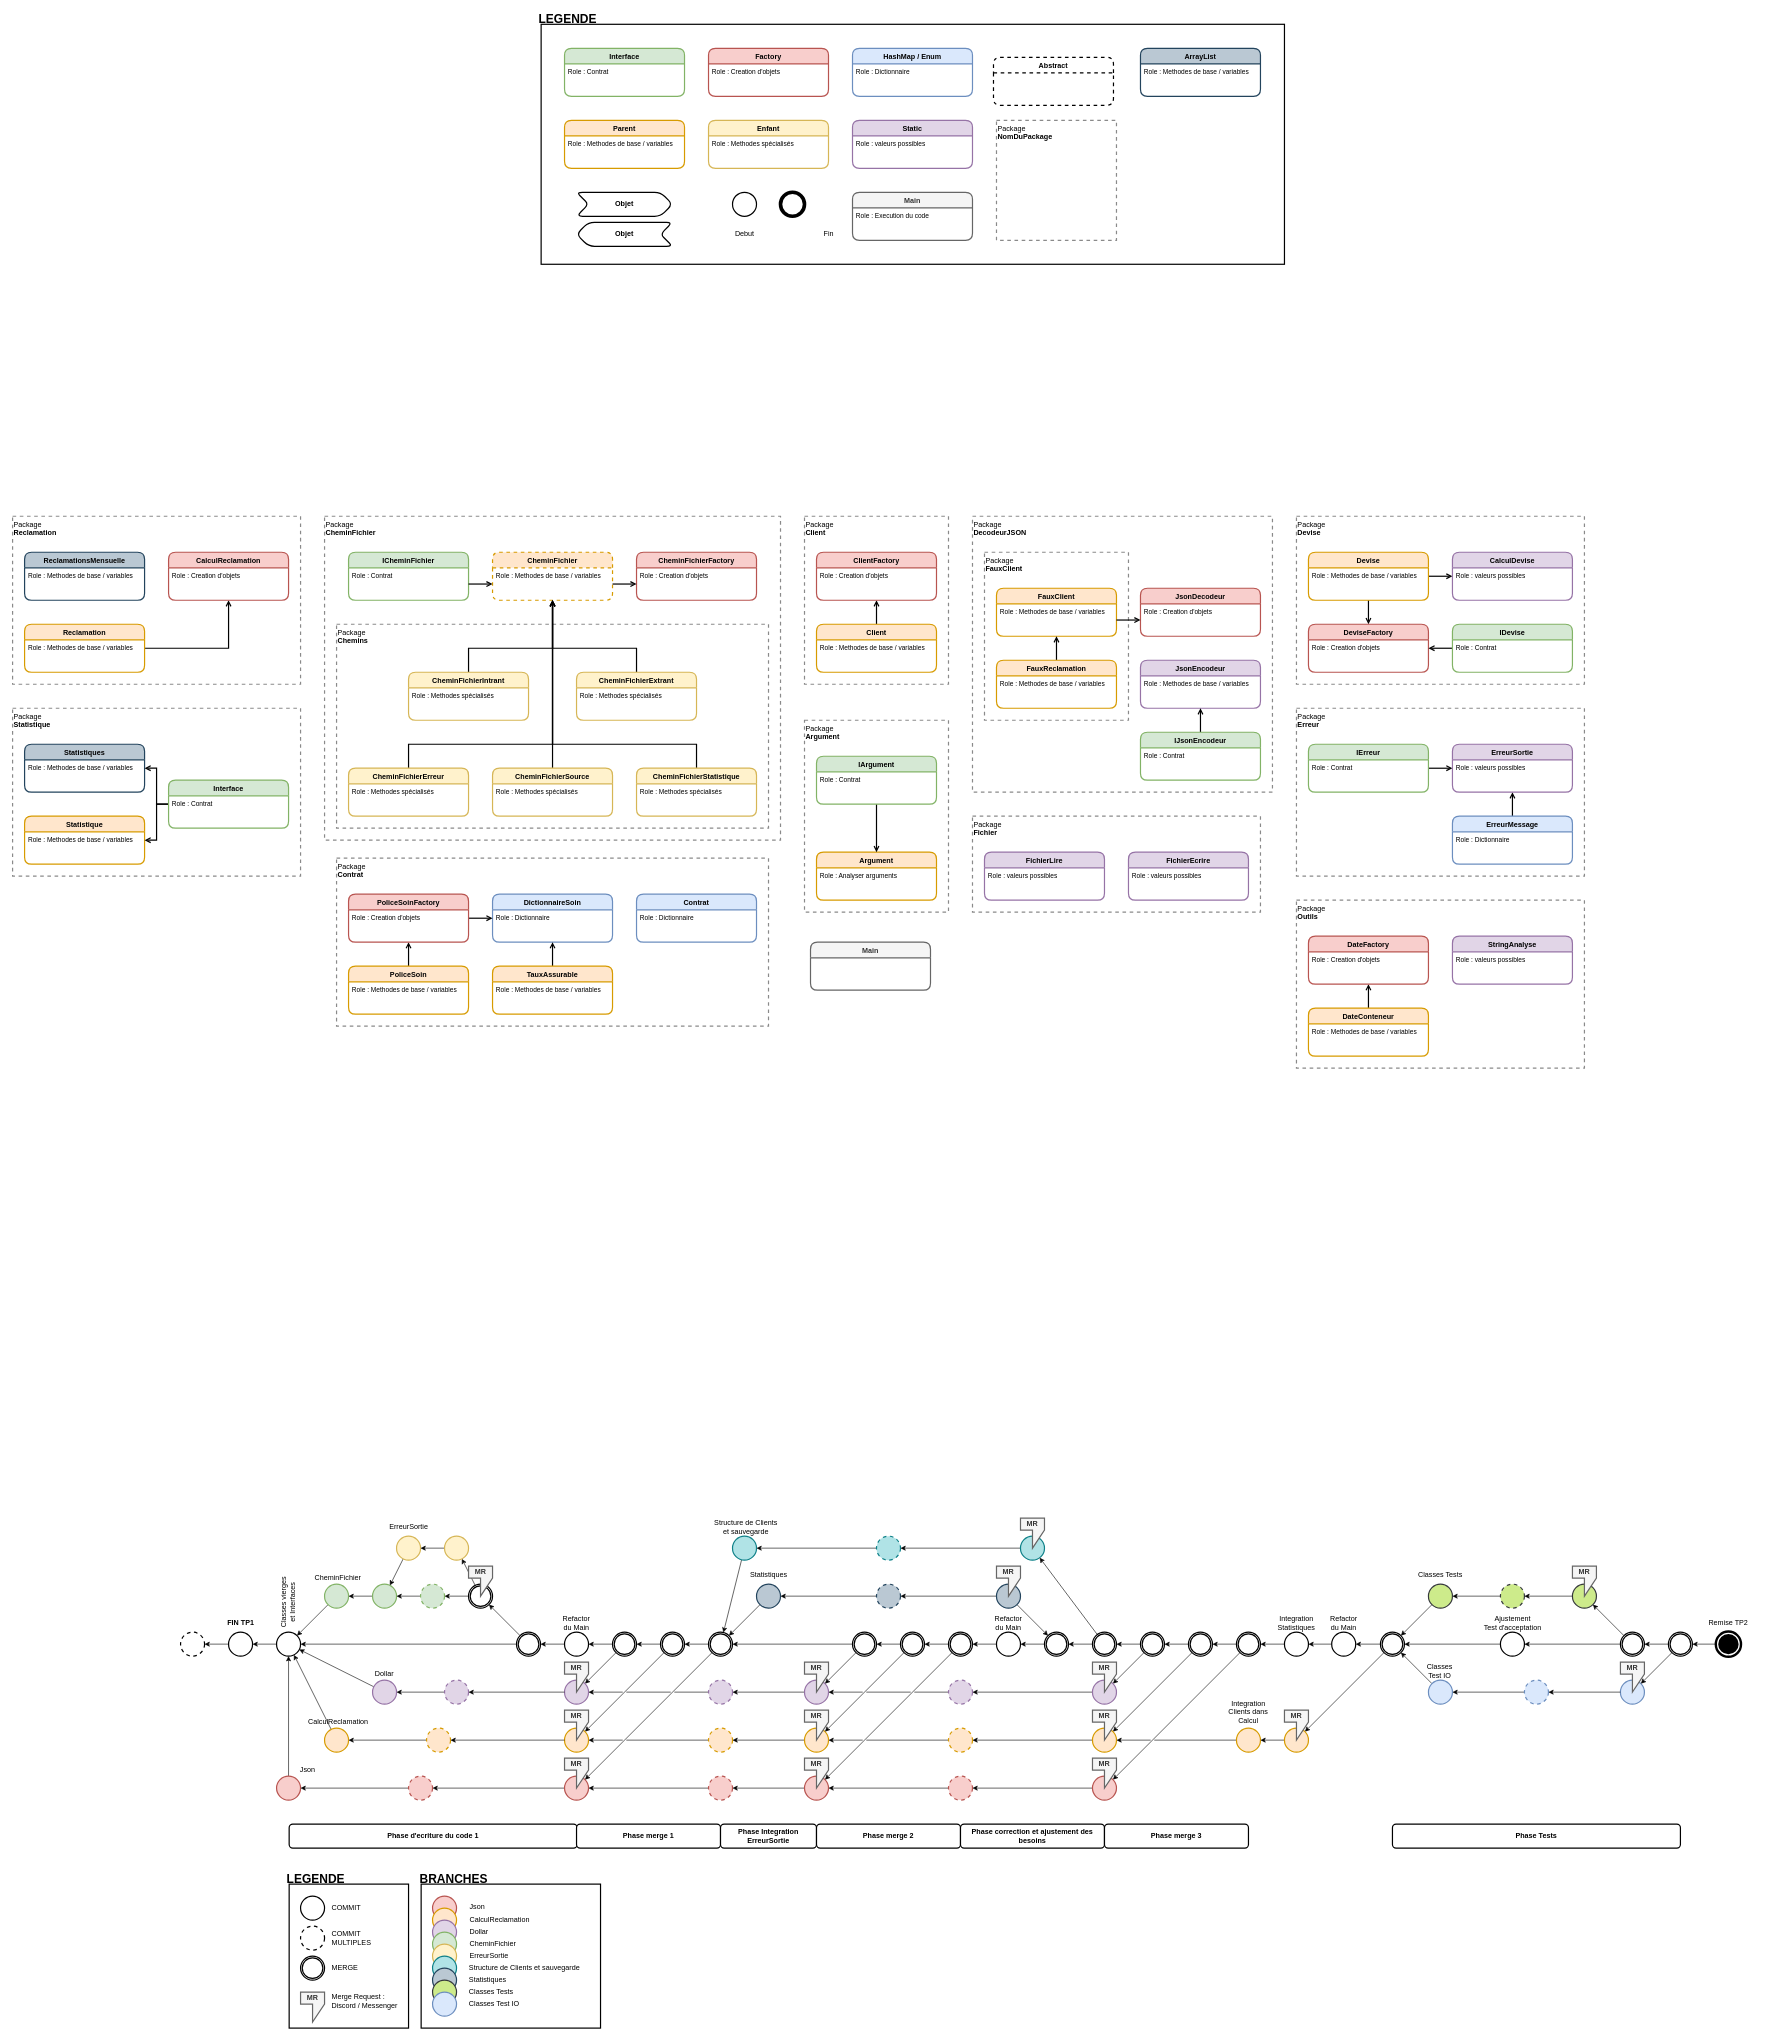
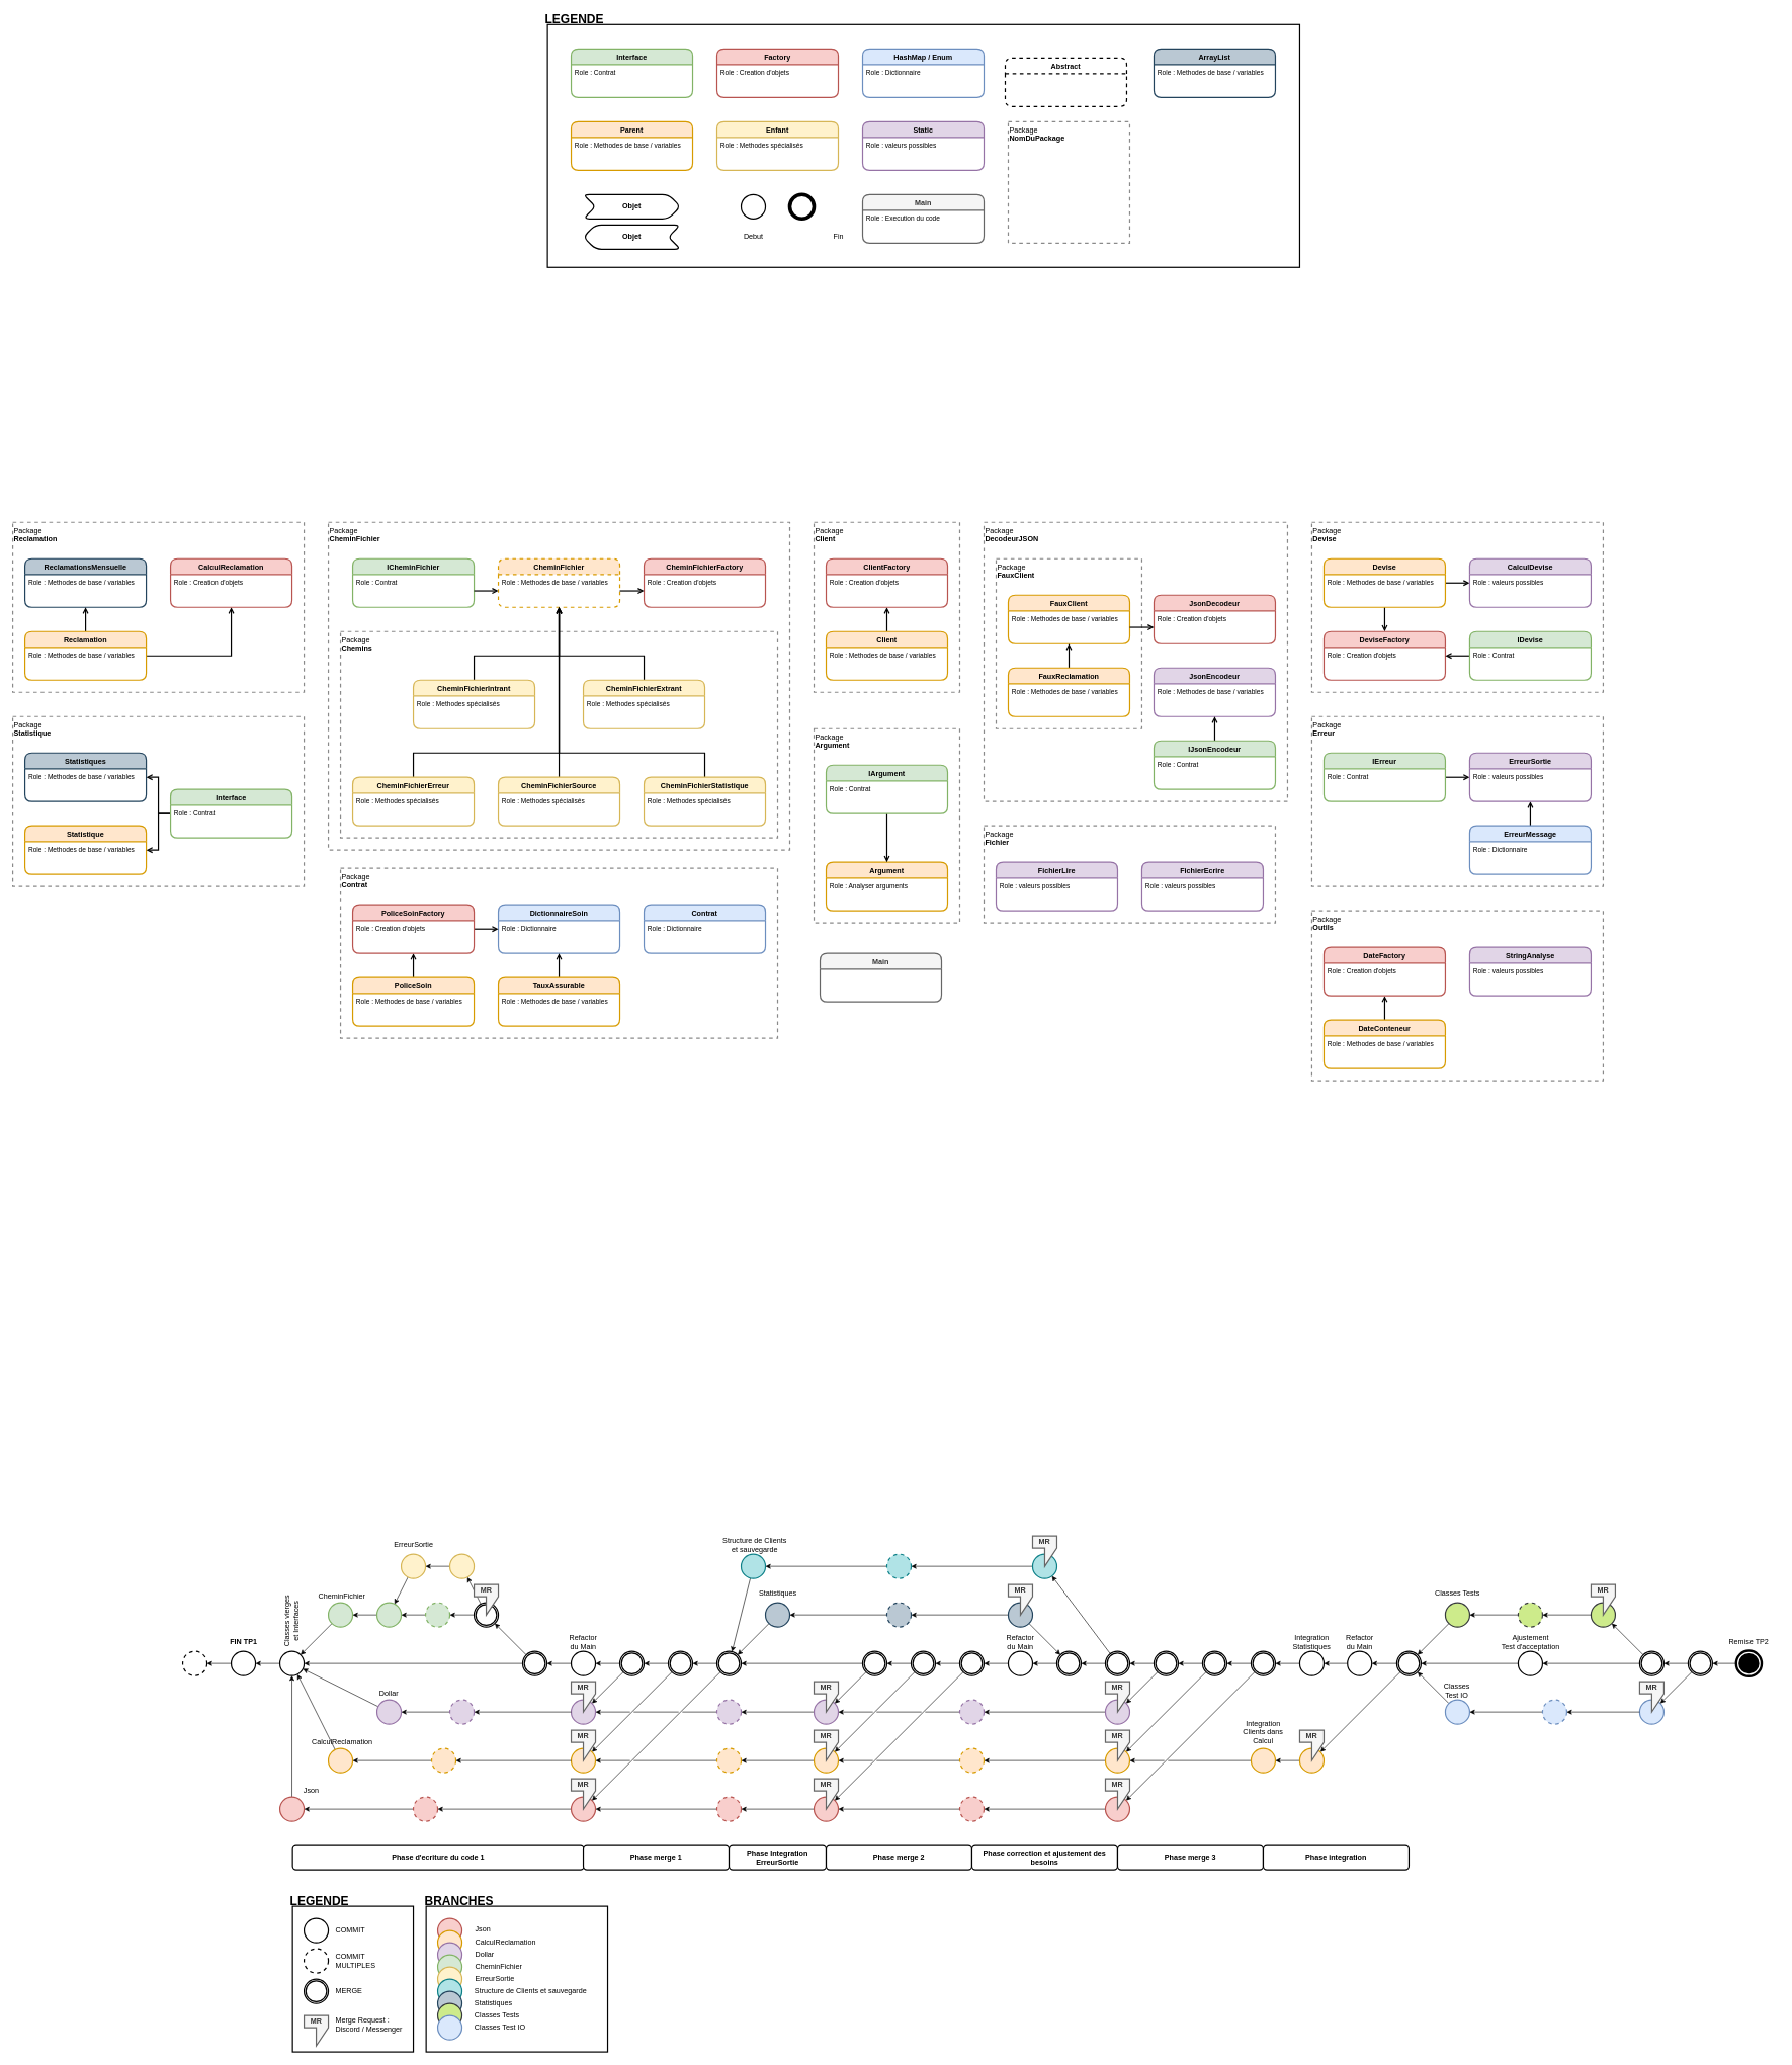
+ <mxCell id="119" style="edgeStyle=orthogonalEdgeStyle;rounded=0;orthogonalLoop=1;jettySize=auto;html=1;startArrow=none;startFill=0;endArrow=open;endFill=0;strokeWidth=2;fontSize=12;" parent="1" source="121" target="117" edge="1"><mxGeometry relative="1" as="geometry" /></mxCell>
+ <mxCell id="306" value="&lt;b&gt;Phase integration&lt;/b&gt;" style="rounded=1;whiteSpace=wrap;html=1;shadow=0;strokeWidth=2;align=center;" vertex="1" parent="1"><mxGeometry x="2080" y="3040" width="240" height="40" as="geometry" /></mxCell>
- <mxCell id="221" value="&lt;b&gt;Phase Tests&lt;/b&gt;" style="rounded=1;whiteSpace=wrap;html=1;shadow=0;strokeWidth=2;align=center;" vertex="1" parent="1"><mxGeometry x="2320" y="3040" width="480" height="40" as="geometry" /></mxCell>
